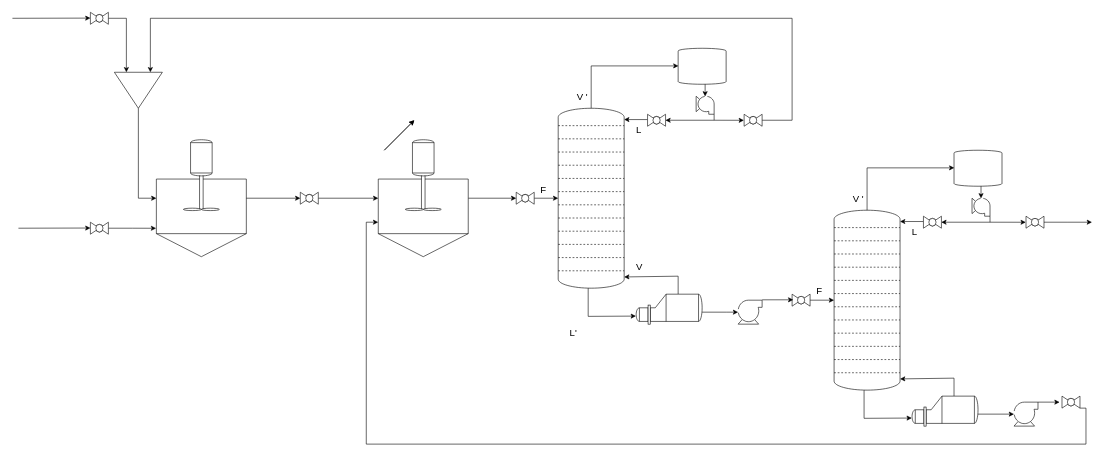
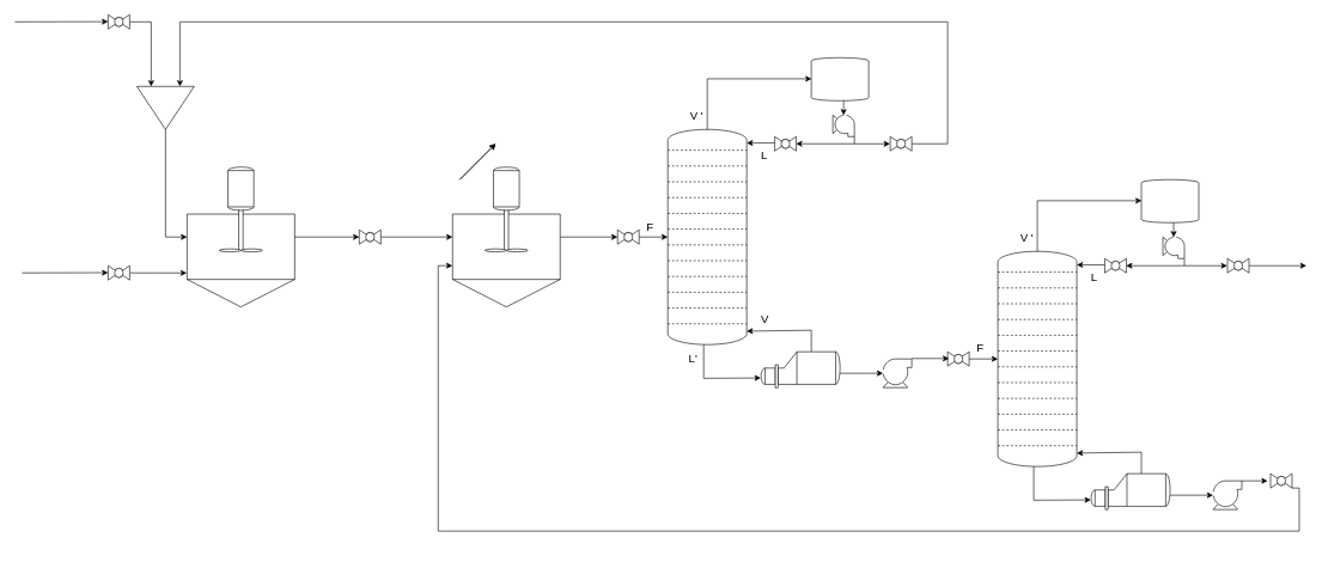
- <mxCell id="42" value="L'" style="text;html=1;align=center;verticalAlign=middle;resizable=0;points=[];autosize=1;strokeColor=none;fillColor=none;strokeWidth=3;fontSize=16;" vertex="1" parent="28"><mxGeometry x="75" y="460" width="40" height="30" as="geometry" /></mxCell>
+ <mxCell id="42" value="L'" style="text;html=1;align=center;verticalAlign=middle;resizable=0;points=[];autosize=1;strokeColor=none;fillColor=none;strokeWidth=3;fontSize=16;" vertex="1" parent="28"><mxGeometry x="85" y="405" width="40" height="30" as="geometry" /></mxCell>
